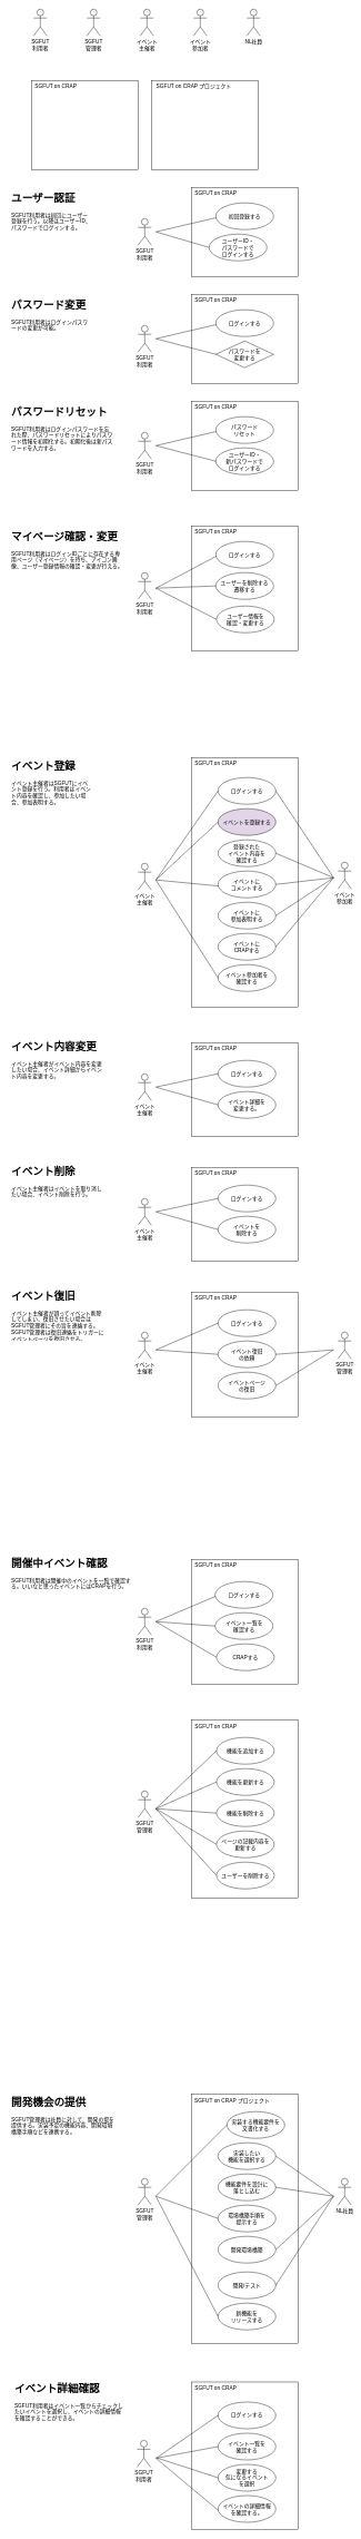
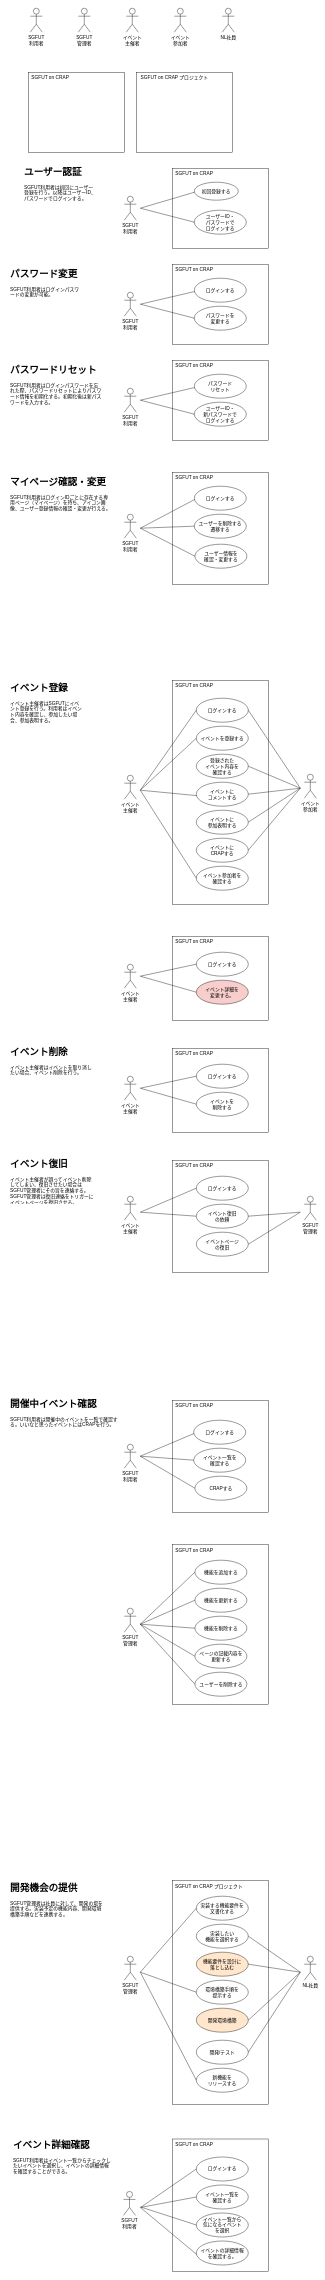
- <mxCell id="116" value="&lt;h1&gt;ユーザー認証&lt;/h1&gt;&lt;p&gt;SGFUT利用者は初回にユーザー登録を行う。以降はユーザーID、パスワードでログインする。&lt;/p&gt;" style="text;html=1;strokeColor=none;fillColor=none;spacing=5;spacingTop=-20;whiteSpace=wrap;overflow=hidden;rounded=0;" parent="1" vertex="1"><mxGeometry x="20" y="425" width="190" height="120" as="geometry" /></mxCell>
+ <mxCell id="116" value="&lt;h1&gt;ユーザー認証&lt;/h1&gt;&lt;p&gt;SGFUT利用者は初回にユーザー登録を行う。以降はユーザーID、パスワードでログインする。&lt;/p&gt;" style="text;html=1;strokeColor=none;fillColor=none;spacing=5;spacingTop=-20;whiteSpace=wrap;overflow=hidden;rounded=0;" parent="1" vertex="1"><mxGeometry x="55" y="410" width="190" height="120" as="geometry" /></mxCell>
- <mxCell id="120" value="初回登録する" style="ellipse;whiteSpace=wrap;html=1;" parent="1" vertex="1"><mxGeometry x="485" y="455" width="130" height="60" as="geometry" /></mxCell>
+ <mxCell id="120" value="初回登録する" style="ellipse;whiteSpace=wrap;html=1;" parent="1" vertex="1"><mxGeometry x="485" y="455" width="110" height="45" as="geometry" /></mxCell>
- <mxCell id="121" value="ユーザーID・&lt;br&gt;パスワードで&lt;br&gt;ログインする" style="ellipse;whiteSpace=wrap;html=1;" parent="1" vertex="1"><mxGeometry x="470" y="525" width="130" height="60" as="geometry" /></mxCell>
+ <mxCell id="121" value="ユーザーID・&lt;br&gt;パスワードで&lt;br&gt;ログインする" style="ellipse;whiteSpace=wrap;html=1;" parent="1" vertex="1"><mxGeometry x="485" y="525" width="130" height="60" as="geometry" /></mxCell>
- <mxCell id="50" value="パスワードを&lt;br&gt;変更する" style="rhombus;whiteSpace=wrap;html=1;" parent="1" vertex="1"><mxGeometry x="485" y="765" width="130" height="60" as="geometry" /></mxCell>
+ <mxCell id="50" value="パスワードを&lt;br&gt;変更する" style="ellipse;whiteSpace=wrap;html=1;" parent="1" vertex="1"><mxGeometry x="485" y="765" width="130" height="60" as="geometry" /></mxCell>
- <mxCell id="6" value="イベントを登録する" style="ellipse;whiteSpace=wrap;html=1;fillColor=#e1d5e7;" parent="1" vertex="1"><mxGeometry x="490" y="1815" width="130" height="60" as="geometry" /></mxCell>
+ <mxCell id="6" value="イベントを登録する" style="ellipse;whiteSpace=wrap;html=1;" parent="1" vertex="1"><mxGeometry x="490" y="1815" width="130" height="60" as="geometry" /></mxCell>
- <mxCell id="30" value="&lt;h1&gt;イベント内容変更&lt;/h1&gt;&lt;p&gt;イベント主催者がイベント内容を変更したい場合、イベント詳細からイベント内容を変更する。&lt;/p&gt;" style="text;html=1;strokeColor=none;fillColor=none;spacing=5;spacingTop=-20;whiteSpace=wrap;overflow=hidden;rounded=0;" parent="1" vertex="1"><mxGeometry x="20" y="2330" width="220" height="120" as="geometry" /></mxCell>
- <mxCell id="43" value="イベント詳細を&lt;br&gt;変更する。" style="ellipse;whiteSpace=wrap;html=1;" parent="1" vertex="1"><mxGeometry x="490" y="2450" width="130" height="60" as="geometry" /></mxCell>
+ <mxCell id="43" value="イベント詳細を&lt;br&gt;変更する。" style="ellipse;whiteSpace=wrap;html=1;fillColor=#f8cecc;" parent="1" vertex="1"><mxGeometry x="490" y="2450" width="130" height="60" as="geometry" /></mxCell>
- <mxCell id="66" value="実装する機能要件を&lt;br&gt;文書化する" style="ellipse;whiteSpace=wrap;html=1;" parent="1" vertex="1"><mxGeometry x="510" y="4740" width="130" height="60" as="geometry" /></mxCell>
+ <mxCell id="66" value="実装する機能要件を&lt;br&gt;文書化する" style="ellipse;whiteSpace=wrap;html=1;" parent="1" vertex="1"><mxGeometry x="490" y="4740" width="130" height="60" as="geometry" /></mxCell>
- <mxCell id="67" value="機能要件を設計に&lt;br&gt;落とし込む" style="ellipse;whiteSpace=wrap;html=1;" parent="1" vertex="1"><mxGeometry x="490" y="4880" width="130" height="60" as="geometry" /></mxCell>
+ <mxCell id="67" value="機能要件を設計に&lt;br&gt;落とし込む" style="ellipse;whiteSpace=wrap;html=1;fillColor=#ffe6cc;" parent="1" vertex="1"><mxGeometry x="490" y="4880" width="130" height="60" as="geometry" /></mxCell>
- <mxCell id="75" value="開発環境構築" style="ellipse;whiteSpace=wrap;html=1;" parent="1" vertex="1"><mxGeometry x="490" y="5020" width="130" height="60" as="geometry" /></mxCell>
+ <mxCell id="75" value="開発環境構築" style="ellipse;whiteSpace=wrap;html=1;fillColor=#ffe6cc;" parent="1" vertex="1"><mxGeometry x="490" y="5020" width="130" height="60" as="geometry" /></mxCell>
- <mxCell id="141" value="変更する&lt;br&gt;気になるイベント&lt;br&gt;を選択" style="ellipse;whiteSpace=wrap;html=1;" vertex="1" parent="1"><mxGeometry x="490" y="5532" width="130" height="60" as="geometry" /></mxCell>
+ <mxCell id="141" value="イベント一覧から&lt;br&gt;気になるイベント&lt;br&gt;を選択" style="ellipse;whiteSpace=wrap;html=1;" vertex="1" parent="1"><mxGeometry x="490" y="5532" width="130" height="60" as="geometry" /></mxCell>
